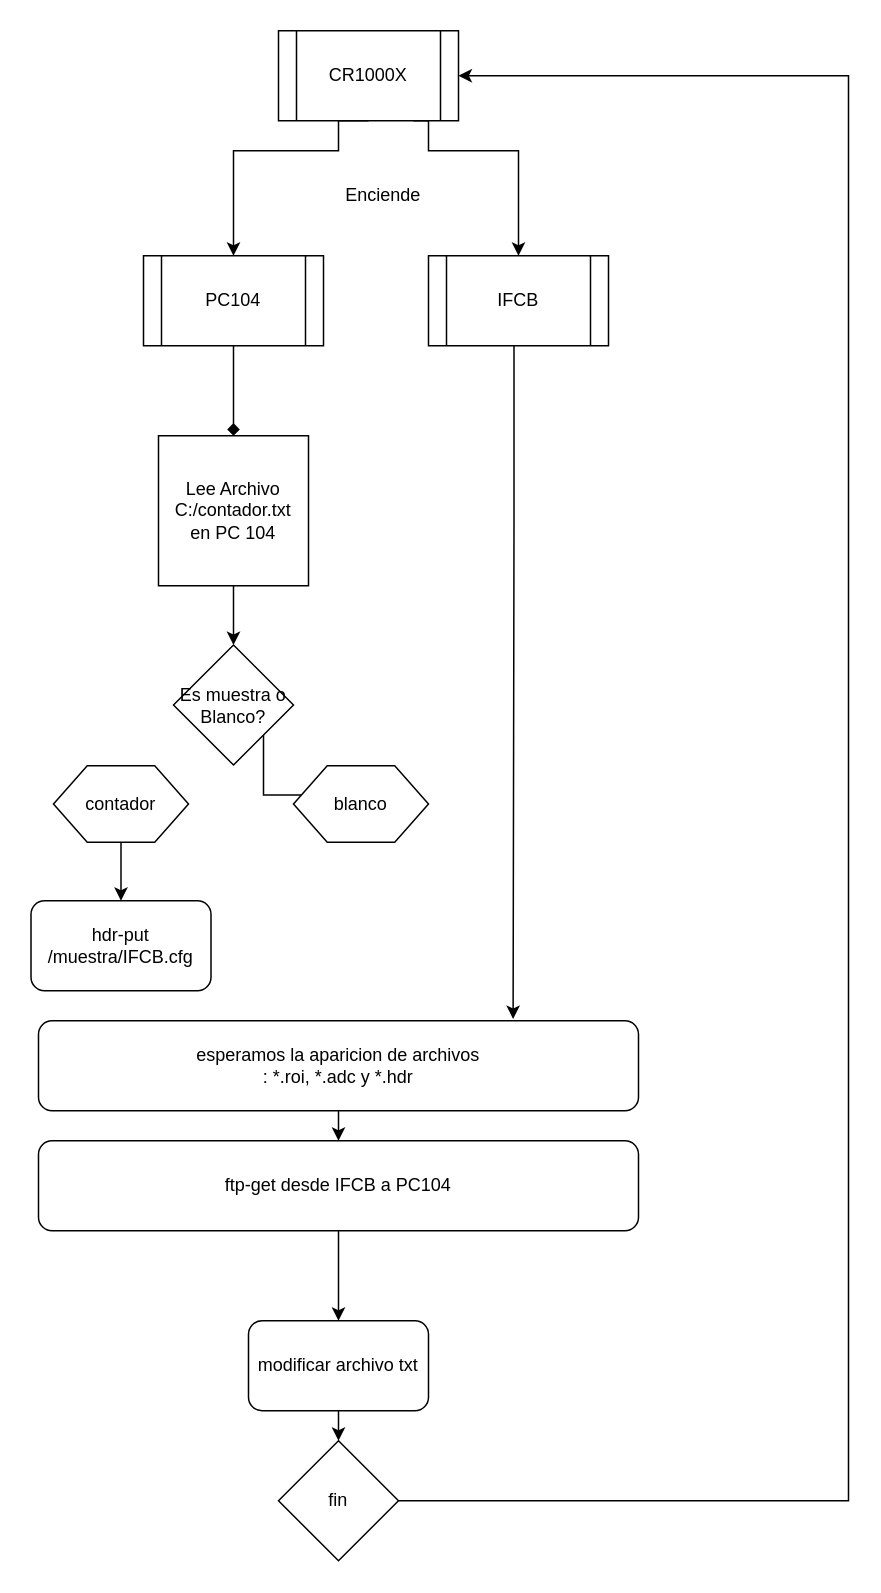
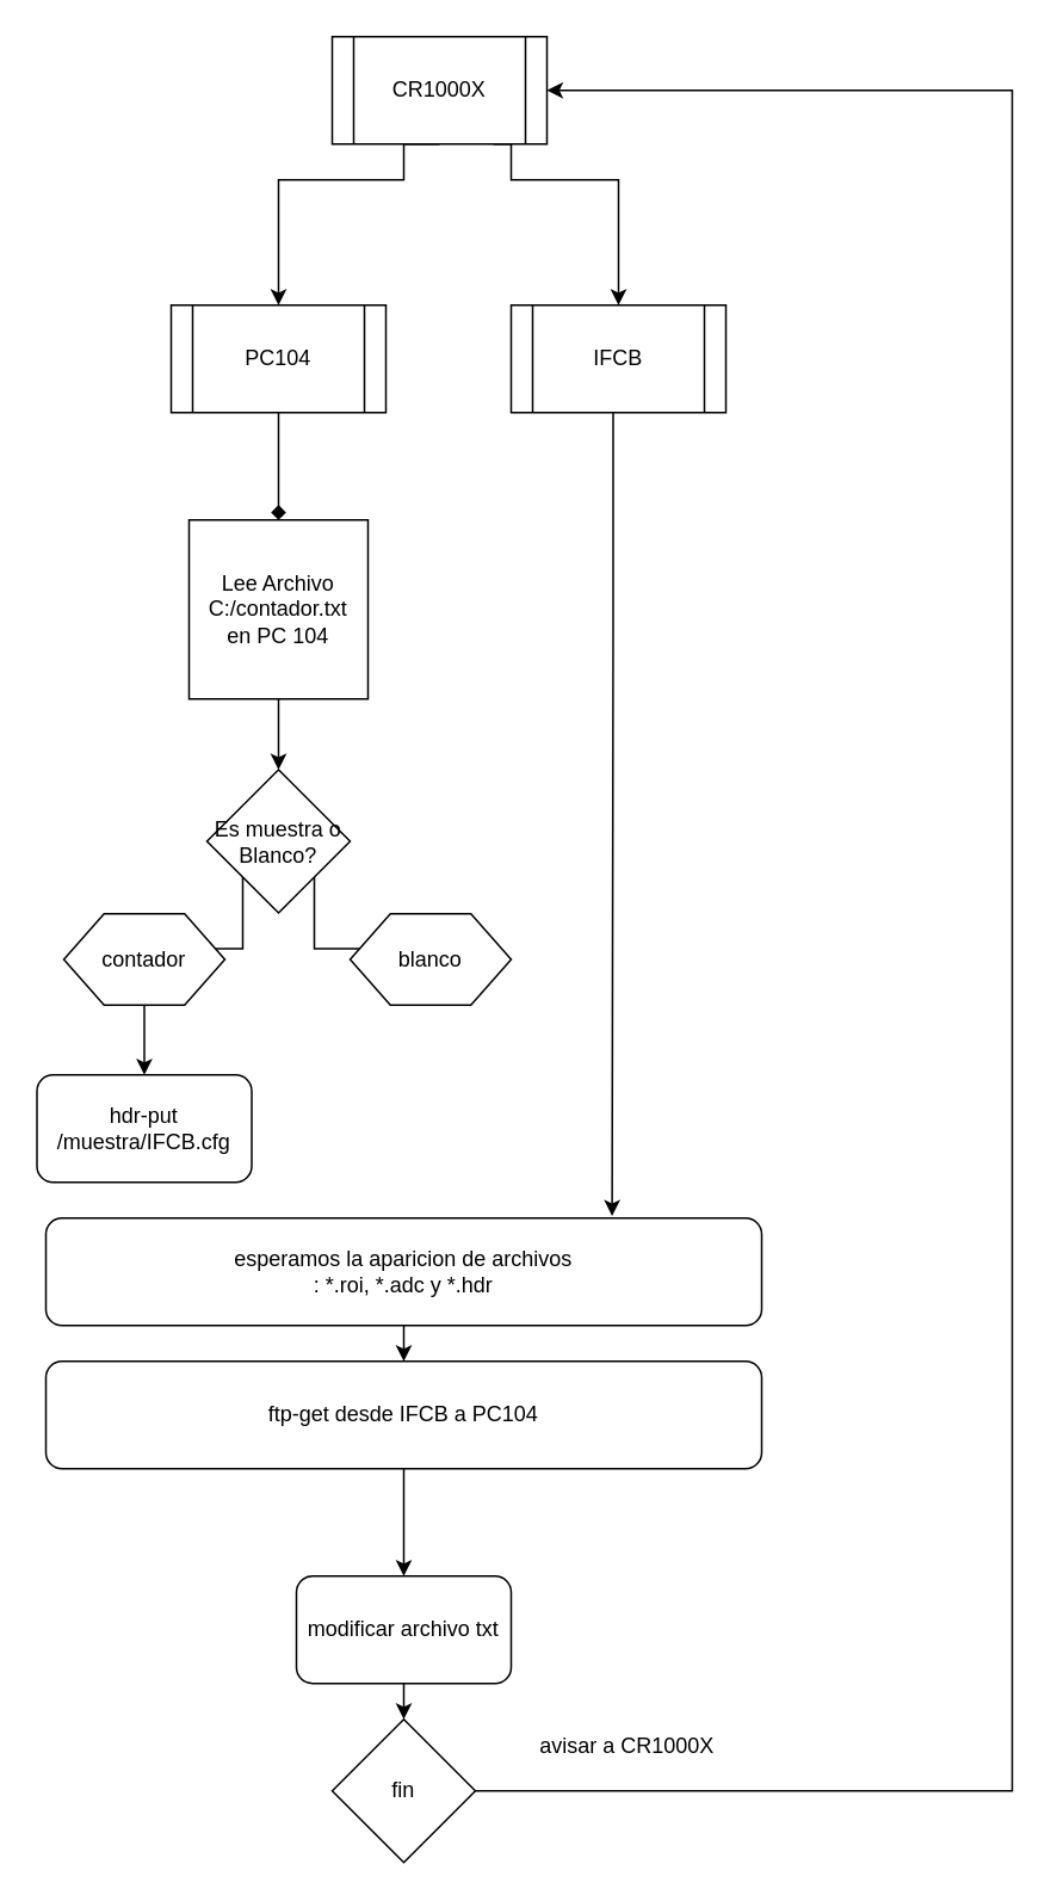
- <mxCell id="9" value="Enciende" style="text;html=1;strokeColor=none;fillColor=none;align=center;verticalAlign=middle;whiteSpace=wrap;rounded=0;" parent="1" vertex="1"><mxGeometry x="220" y="120" width="70" height="20" as="geometry" /></mxCell>
+ <mxCell id="12" style="edgeStyle=orthogonalEdgeStyle;rounded=0;orthogonalLoop=1;jettySize=auto;html=1;exitX=0;exitY=1;exitDx=0;exitDy=0;entryX=1;entryY=0.25;entryDx=0;entryDy=0;" parent="1" source="14" target="16" edge="1"><mxGeometry relative="1" as="geometry" /></mxCell>
+ <mxCell id="27" value="avisar a CR1000X" style="text;html=1;strokeColor=none;fillColor=none;align=center;verticalAlign=middle;whiteSpace=wrap;rounded=0;" vertex="1" parent="1"><mxGeometry x="300" y="960" width="100" height="30" as="geometry" /></mxCell>
